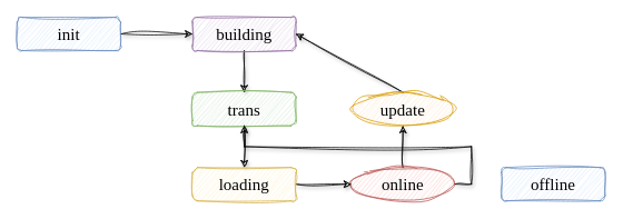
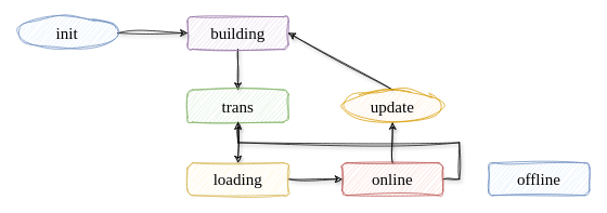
- <mxCell id="3" value="&lt;font face=&quot;Comic Sans MS&quot; style=&quot;font-size: 20px;&quot;&gt;init&lt;/font&gt;" style="rounded=1;whiteSpace=wrap;html=1;sketch=1;curveFitting=1;jiggle=2;fillColor=#dae8fc;strokeColor=#6c8ebf;" vertex="1" parent="1"><mxGeometry x="20" y="20" width="124" height="40" as="geometry" /></mxCell>
+ <mxCell id="3" value="&lt;font face=&quot;Comic Sans MS&quot; style=&quot;font-size: 20px;&quot;&gt;init&lt;/font&gt;" style="ellipse;whiteSpace=wrap;html=1;sketch=1;curveFitting=1;jiggle=2;fillColor=#dae8fc;strokeColor=#6c8ebf;" vertex="1" parent="1"><mxGeometry x="20" y="20" width="124" height="40" as="geometry" /></mxCell>
- <mxCell id="10" value="&lt;font face=&quot;Comic Sans MS&quot; style=&quot;font-size: 20px;&quot;&gt;online&lt;/font&gt;" style="ellipse;whiteSpace=wrap;html=1;sketch=1;curveFitting=1;jiggle=2;fillColor=#f8cecc;strokeColor=#b85450;" vertex="1" parent="1"><mxGeometry x="420" y="200" width="124" height="40" as="geometry" /></mxCell>
+ <mxCell id="10" value="&lt;font face=&quot;Comic Sans MS&quot; style=&quot;font-size: 20px;&quot;&gt;online&lt;/font&gt;" style="rounded=1;whiteSpace=wrap;html=1;sketch=1;curveFitting=1;jiggle=2;fillColor=#f8cecc;strokeColor=#b85450;" vertex="1" parent="1"><mxGeometry x="420" y="200" width="124" height="40" as="geometry" /></mxCell>
